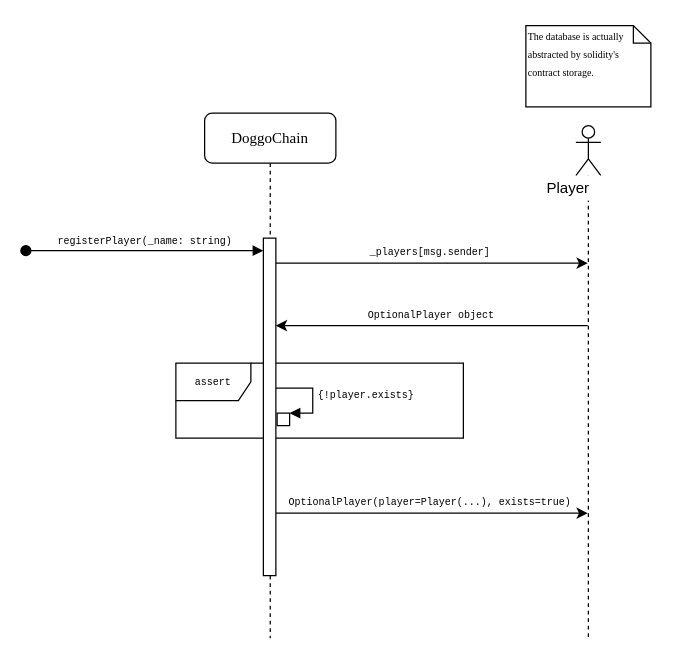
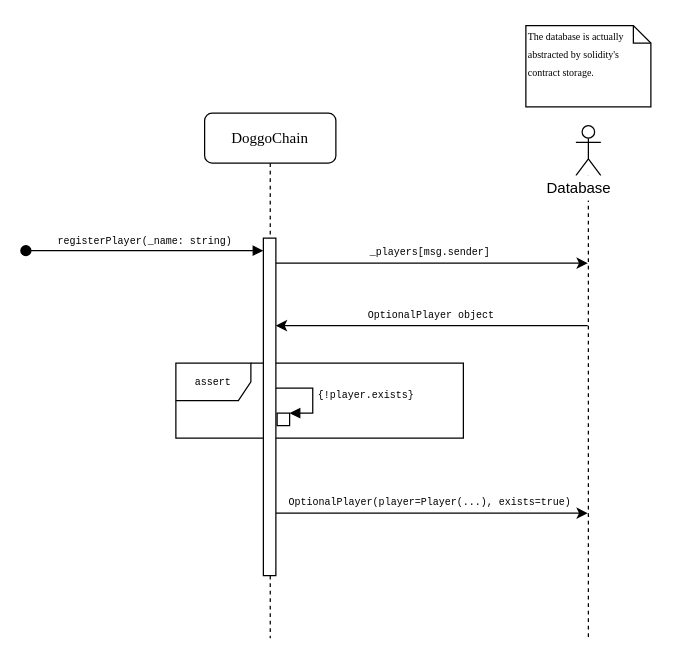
- <mxCell id="17" value="&lt;div&gt;Player&lt;/div&gt;" style="text;html=1;resizable=0;points=[];autosize=1;align=left;verticalAlign=top;spacingTop=-4;fillColor=#ffffff;" parent="1" vertex="1"><mxGeometry x="435" y="140" width="70" height="20" as="geometry" /></mxCell>
+ <mxCell id="17" value="&lt;div&gt;Database&lt;/div&gt;" style="text;html=1;resizable=0;points=[];autosize=1;align=left;verticalAlign=top;spacingTop=-4;fillColor=#ffffff;" parent="1" vertex="1"><mxGeometry x="435" y="140" width="70" height="20" as="geometry" /></mxCell>
